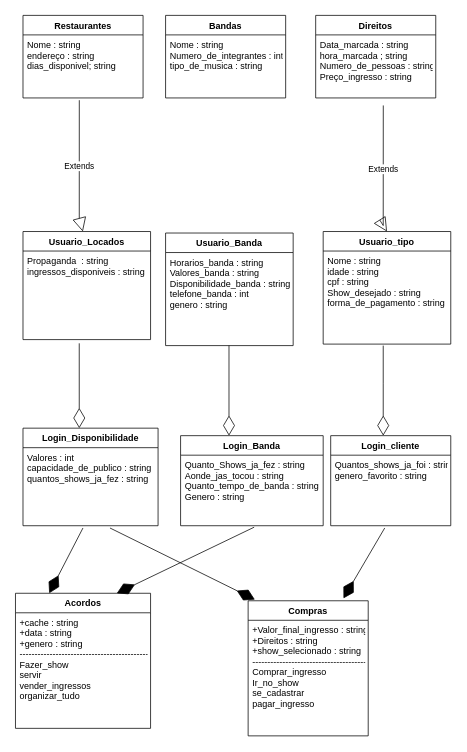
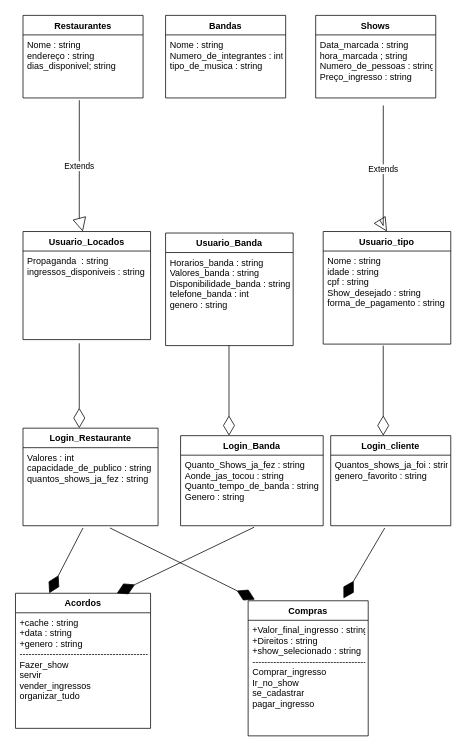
- <mxCell id="6" value="Direitos" style="swimlane;fontStyle=1;align=center;verticalAlign=top;childLayout=stackLayout;horizontal=1;startSize=26;horizontalStack=0;resizeParent=1;resizeParentMax=0;resizeLast=0;collapsible=1;marginBottom=0;" vertex="1" parent="1"><mxGeometry x="420" y="20" width="160" height="110" as="geometry" /></mxCell>
+ <mxCell id="6" value="Shows" style="swimlane;fontStyle=1;align=center;verticalAlign=top;childLayout=stackLayout;horizontal=1;startSize=26;horizontalStack=0;resizeParent=1;resizeParentMax=0;resizeLast=0;collapsible=1;marginBottom=0;" vertex="1" parent="1"><mxGeometry x="420" y="20" width="160" height="110" as="geometry" /></mxCell>
- <mxCell id="19" value="Login_Disponibilidade" style="swimlane;fontStyle=1;align=center;verticalAlign=top;childLayout=stackLayout;horizontal=1;startSize=26;horizontalStack=0;resizeParent=1;resizeParentMax=0;resizeLast=0;collapsible=1;marginBottom=0;" vertex="1" parent="1"><mxGeometry x="30" y="570" width="180" height="130" as="geometry" /></mxCell>
+ <mxCell id="19" value="Login_Restaurante" style="swimlane;fontStyle=1;align=center;verticalAlign=top;childLayout=stackLayout;horizontal=1;startSize=26;horizontalStack=0;resizeParent=1;resizeParentMax=0;resizeLast=0;collapsible=1;marginBottom=0;" vertex="1" parent="1"><mxGeometry x="30" y="570" width="180" height="130" as="geometry" /></mxCell>
